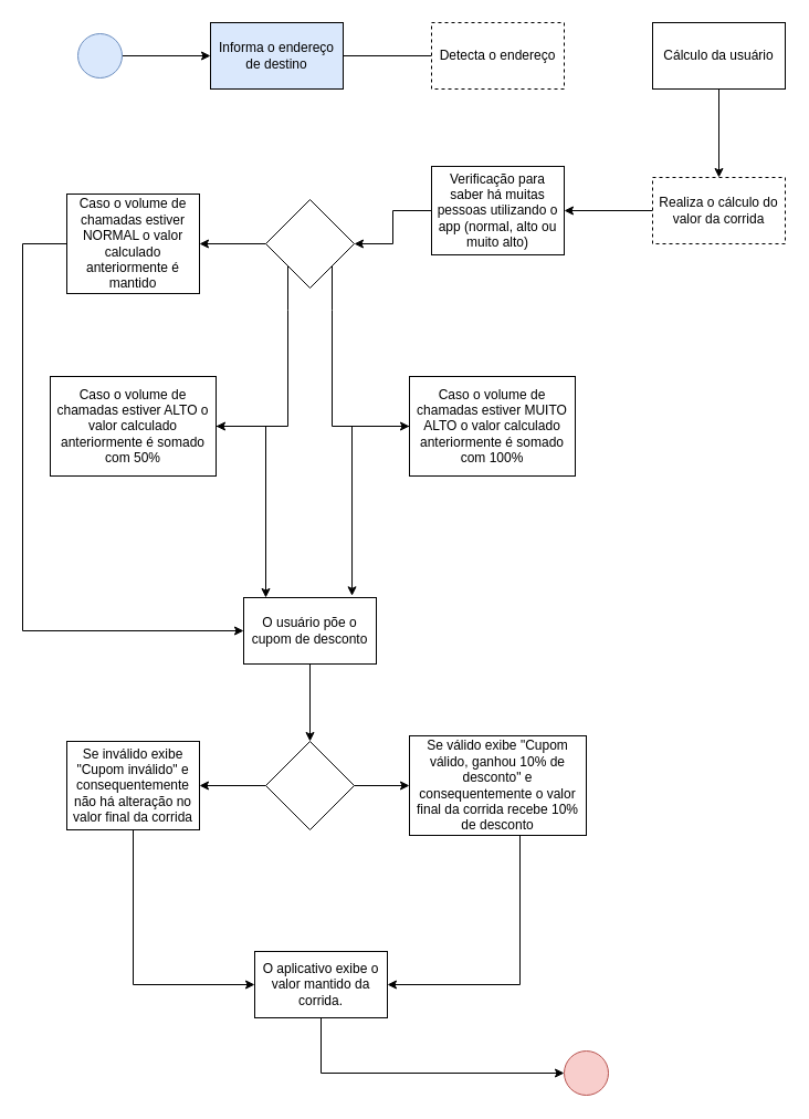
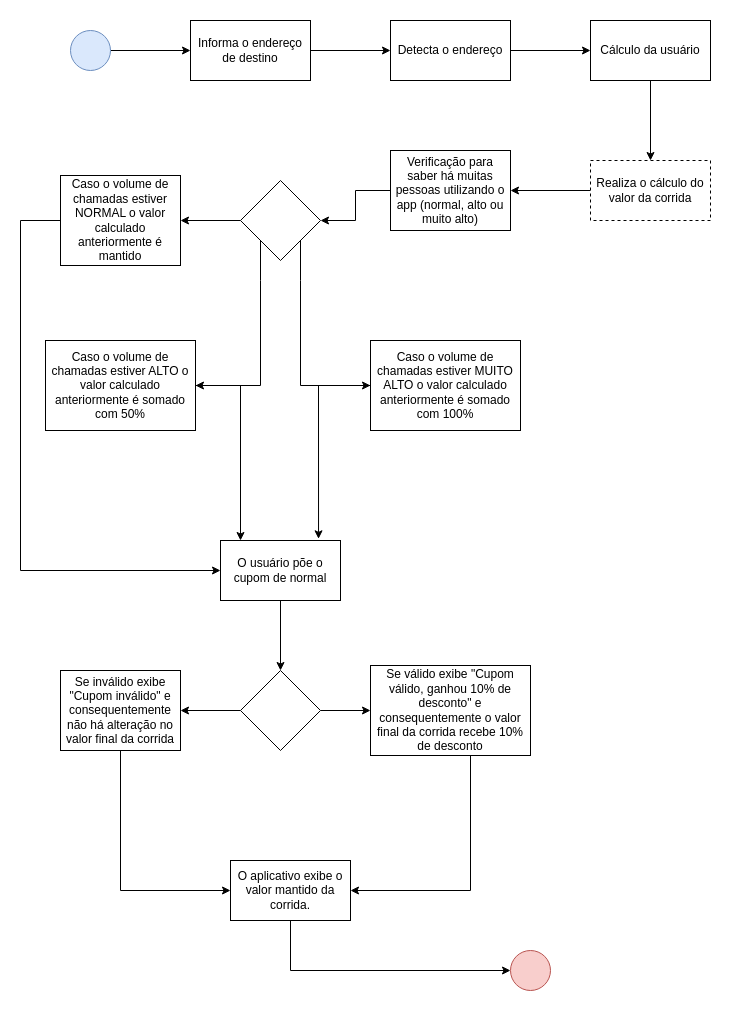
- <mxCell id="6" value="Informa o endereço de destino" style="whiteSpace=wrap;html=1;fillColor=#dae8fc;" vertex="1" parent="1"><mxGeometry x="190" y="20" width="120" height="60" as="geometry" /></mxCell>
+ <mxCell id="6" value="Informa o endereço de destino" style="whiteSpace=wrap;html=1;" vertex="1" parent="1"><mxGeometry x="190" y="20" width="120" height="60" as="geometry" /></mxCell>
- <mxCell id="5" value="" style="edgeStyle=orthogonalEdgeStyle;rounded=0;orthogonalLoop=1;jettySize=auto;html=1;endArrow=none;" edge="1" parent="1" source="6" target="8"><mxGeometry relative="1" as="geometry" /></mxCell>
+ <mxCell id="5" value="" style="edgeStyle=orthogonalEdgeStyle;rounded=0;orthogonalLoop=1;jettySize=auto;html=1;" edge="1" parent="1" source="6" target="8"><mxGeometry relative="1" as="geometry" /></mxCell>
- <mxCell id="8" value="Detecta o endereço" style="whiteSpace=wrap;html=1;dashed=1;" vertex="1" parent="1"><mxGeometry x="390" y="20" width="120" height="60" as="geometry" /></mxCell>
+ <mxCell id="8" value="Detecta o endereço" style="whiteSpace=wrap;html=1;" vertex="1" parent="1"><mxGeometry x="390" y="20" width="120" height="60" as="geometry" /></mxCell>
+ <mxCell id="7" value="" style="edgeStyle=orthogonalEdgeStyle;rounded=0;orthogonalLoop=1;jettySize=auto;html=1;" edge="1" parent="1" source="8" target="10"><mxGeometry relative="1" as="geometry" /></mxCell>
- <mxCell id="26" value="O usuário põe o cupom de desconto" style="whiteSpace=wrap;html=1;" vertex="1" parent="1"><mxGeometry x="220" y="540" width="120" height="60" as="geometry" /></mxCell>
+ <mxCell id="26" value="O usuário põe o cupom de normal" style="whiteSpace=wrap;html=1;" vertex="1" parent="1"><mxGeometry x="220" y="540" width="120" height="60" as="geometry" /></mxCell>
